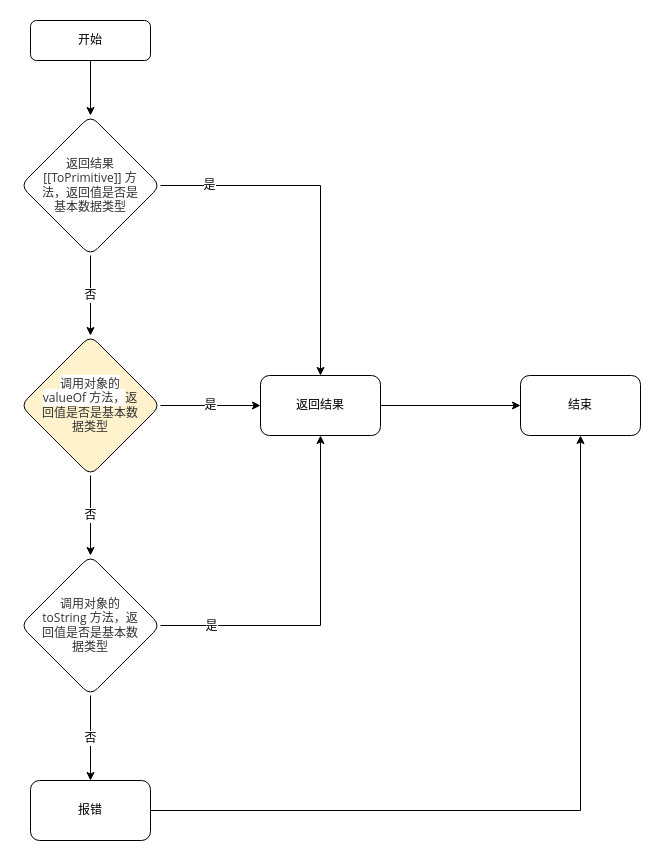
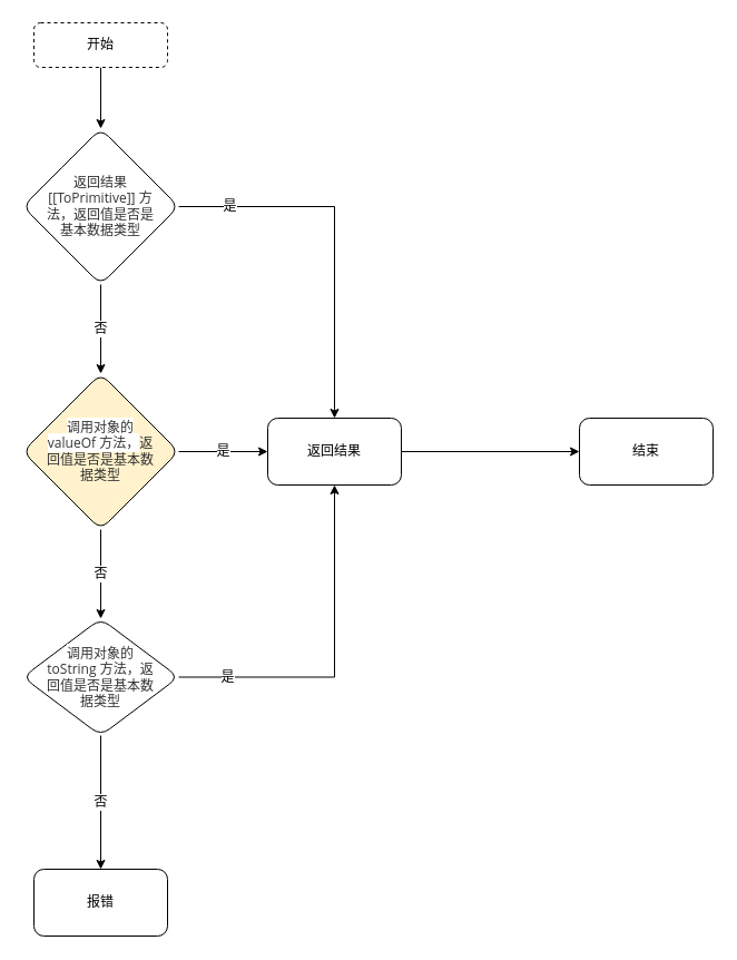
- <mxCell id="3" value="开始" style="rounded=1;whiteSpace=wrap;html=1;fontSize=12;glass=0;strokeWidth=1;shadow=0;" parent="1" vertex="1"><mxGeometry x="30" y="20" width="120" height="40" as="geometry" /></mxCell>
+ <mxCell id="3" value="开始" style="rounded=1;whiteSpace=wrap;html=1;fontSize=12;glass=0;strokeWidth=1;shadow=0;dashed=1;" parent="1" vertex="1"><mxGeometry x="30" y="20" width="120" height="40" as="geometry" /></mxCell>
- <mxCell id="8" value="返回结果" style="whiteSpace=wrap;html=1;rounded=1;glass=0;strokeWidth=1;shadow=0;spacingTop=0;spacing=16;" vertex="1" parent="1"><mxGeometry x="260" y="375" width="120" height="60" as="geometry" /></mxCell>
+ <mxCell id="8" value="返回结果" style="whiteSpace=wrap;html=1;rounded=1;glass=0;strokeWidth=1;shadow=0;spacingTop=0;spacing=16;" vertex="1" parent="1"><mxGeometry x="240" y="375" width="120" height="60" as="geometry" /></mxCell>
- <mxCell id="15" value="&lt;span style=&quot;color: rgb(51, 51, 51); font-family: &amp;quot;Open Sans&amp;quot;, &amp;quot;Clear Sans&amp;quot;, &amp;quot;Helvetica Neue&amp;quot;, Helvetica, Arial, &amp;quot;Segoe UI Emoji&amp;quot;, sans-serif; orphans: 4; text-align: left; background-color: rgb(255, 255, 255);&quot;&gt;&lt;font style=&quot;font-size: 12px;&quot;&gt;调用对象的 toString 方法，&lt;/font&gt;&lt;/span&gt;&lt;font face=&quot;Open Sans, Clear Sans, Helvetica Neue, Helvetica, Arial, Segoe UI Emoji, sans-serif&quot; color=&quot;#333333&quot;&gt;返回值是否是基本数据类型&lt;/font&gt;" style="rhombus;whiteSpace=wrap;html=1;rounded=1;glass=0;strokeWidth=1;shadow=0;spacingTop=0;spacing=20;" vertex="1" parent="1"><mxGeometry x="20" y="555" width="140" height="140" as="geometry" /></mxCell>
+ <mxCell id="15" value="&lt;span style=&quot;color: rgb(51, 51, 51); font-family: &amp;quot;Open Sans&amp;quot;, &amp;quot;Clear Sans&amp;quot;, &amp;quot;Helvetica Neue&amp;quot;, Helvetica, Arial, &amp;quot;Segoe UI Emoji&amp;quot;, sans-serif; orphans: 4; text-align: left; background-color: rgb(255, 255, 255);&quot;&gt;&lt;font style=&quot;font-size: 12px;&quot;&gt;调用对象的 toString 方法，&lt;/font&gt;&lt;/span&gt;&lt;font face=&quot;Open Sans, Clear Sans, Helvetica Neue, Helvetica, Arial, Segoe UI Emoji, sans-serif&quot; color=&quot;#333333&quot;&gt;返回值是否是基本数据类型&lt;/font&gt;" style="rhombus;whiteSpace=wrap;html=1;rounded=1;glass=0;strokeWidth=1;shadow=0;spacingTop=0;spacing=20;" vertex="1" parent="1"><mxGeometry x="20" y="555" width="140" height="105" as="geometry" /></mxCell>
- <mxCell id="17" style="edgeStyle=orthogonalEdgeStyle;rounded=0;orthogonalLoop=1;jettySize=auto;html=1;exitX=1;exitY=0.5;exitDx=0;exitDy=0;entryX=0.5;entryY=1;entryDx=0;entryDy=0;fontSize=12;" edge="1" parent="1" source="18" target="16"><mxGeometry relative="1" as="geometry" /></mxCell>
